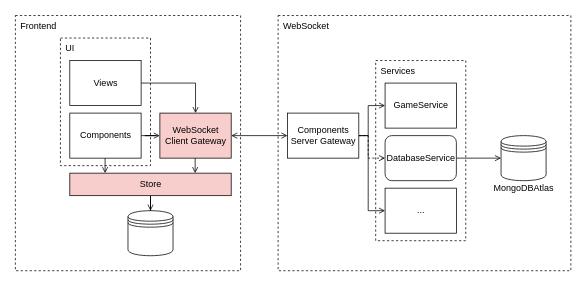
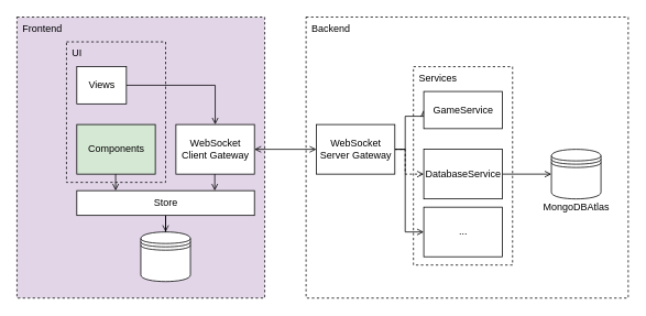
- <mxCell id="2" value="Frontend" style="rounded=0;whiteSpace=wrap;html=1;dashed=1;align=left;verticalAlign=top;spacingLeft=5;" parent="1" vertex="1"><mxGeometry x="20" y="20" width="300" height="340" as="geometry" /></mxCell>
+ <mxCell id="2" value="Frontend" style="rounded=0;whiteSpace=wrap;html=1;dashed=1;align=left;verticalAlign=top;spacingLeft=5;fillColor=#e1d5e7;" parent="1" vertex="1"><mxGeometry x="20" y="20" width="300" height="340" as="geometry" /></mxCell>
- <mxCell id="3" value="WebSocket" style="rounded=0;whiteSpace=wrap;html=1;dashed=1;align=left;verticalAlign=top;spacingLeft=5;" parent="1" vertex="1"><mxGeometry x="370" y="20" width="390" height="340" as="geometry" /></mxCell>
+ <mxCell id="3" value="Backend" style="rounded=0;whiteSpace=wrap;html=1;dashed=1;align=left;verticalAlign=top;spacingLeft=5;" parent="1" vertex="1"><mxGeometry x="370" y="20" width="390" height="340" as="geometry" /></mxCell>
- <mxCell id="13" value="Views" style="rounded=0;whiteSpace=wrap;html=1;align=center;verticalAlign=middle;" parent="1" vertex="1"><mxGeometry x="92.5" y="80" width="95" height="60" as="geometry" /></mxCell>
+ <mxCell id="13" value="Views" style="rounded=0;whiteSpace=wrap;html=1;align=center;verticalAlign=middle;" parent="1" vertex="1"><mxGeometry x="92.5" y="80" width="60" height="45" as="geometry" /></mxCell>
- <mxCell id="27" value="GameService" style="rounded=0;whiteSpace=wrap;html=1;align=center;verticalAlign=middle;" parent="1" vertex="1"><mxGeometry x="512.5" y="110" width="95" height="60" as="geometry" /></mxCell>
+ <mxCell id="27" value="GameService" style="rounded=0;whiteSpace=wrap;html=1;align=center;verticalAlign=middle;" parent="1" vertex="1"><mxGeometry x="512.5" y="110" width="95" height="45" as="geometry" /></mxCell>
- <mxCell id="11" value="Components" style="rounded=0;whiteSpace=wrap;html=1;align=center;verticalAlign=middle;" parent="1" vertex="1"><mxGeometry x="92.5" y="150" width="95" height="60" as="geometry" /></mxCell>
+ <mxCell id="11" value="Components" style="rounded=0;whiteSpace=wrap;html=1;align=center;verticalAlign=middle;fillColor=#d5e8d4;" parent="1" vertex="1"><mxGeometry x="92.5" y="150" width="95" height="60" as="geometry" /></mxCell>
- <mxCell id="10" style="edgeStyle=orthogonalEdgeStyle;rounded=0;orthogonalLoop=1;jettySize=auto;html=1;endArrow=open;endFill=0;" parent="1" source="11" target="17" edge="1"><mxGeometry relative="1" as="geometry" /></mxCell>
- <mxCell id="17" value="WebSocket Client Gateway" style="rounded=0;whiteSpace=wrap;html=1;align=center;verticalAlign=middle;fillColor=#f8cecc;" parent="1" vertex="1"><mxGeometry x="212.5" y="150" width="95" height="60" as="geometry" /></mxCell>
+ <mxCell id="17" value="WebSocket Client Gateway" style="rounded=0;whiteSpace=wrap;html=1;align=center;verticalAlign=middle;" parent="1" vertex="1"><mxGeometry x="212.5" y="150" width="95" height="60" as="geometry" /></mxCell>
- <mxCell id="23" value="Components Server Gateway" style="rounded=0;whiteSpace=wrap;html=1;align=center;verticalAlign=middle;" parent="1" vertex="1"><mxGeometry x="382.5" y="150" width="95" height="60" as="geometry" /></mxCell>
+ <mxCell id="23" value="WebSocket Server Gateway" style="rounded=0;whiteSpace=wrap;html=1;align=center;verticalAlign=middle;" parent="1" vertex="1"><mxGeometry x="382.5" y="150" width="95" height="60" as="geometry" /></mxCell>
- <mxCell id="26" value="DatabaseService" style="whiteSpace=wrap;html=1;align=center;verticalAlign=middle;rounded=1;" parent="1" vertex="1"><mxGeometry x="512.5" y="180" width="95" height="60" as="geometry" /></mxCell>
+ <mxCell id="26" value="DatabaseService" style="rounded=0;whiteSpace=wrap;html=1;align=center;verticalAlign=middle;" parent="1" vertex="1"><mxGeometry x="512.5" y="180" width="95" height="60" as="geometry" /></mxCell>
- <mxCell id="15" value="Store" style="rounded=0;whiteSpace=wrap;html=1;align=center;verticalAlign=middle;fillColor=#f8cecc;" parent="1" vertex="1"><mxGeometry x="92.5" y="230" width="215" height="30" as="geometry" /></mxCell>
+ <mxCell id="15" value="Store" style="rounded=0;whiteSpace=wrap;html=1;align=center;verticalAlign=middle;" parent="1" vertex="1"><mxGeometry x="92.5" y="230" width="215" height="30" as="geometry" /></mxCell>
